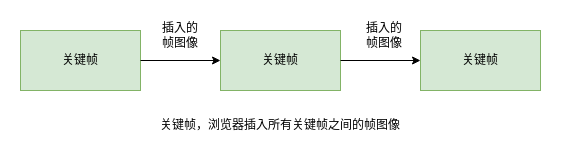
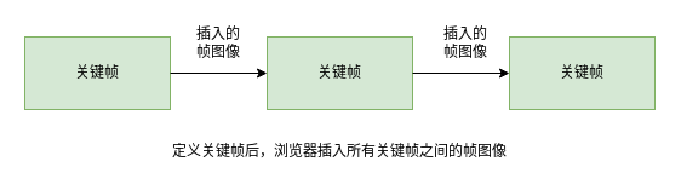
- <mxCell id="7" value="关键帧，浏览器插入所有关键帧之间的帧图像" style="text;html=1;strokeColor=none;fillColor=none;align=center;verticalAlign=middle;whiteSpace=wrap;rounded=0;" vertex="1" parent="1"><mxGeometry x="90" y="110" width="380" height="30" as="geometry" /></mxCell>
+ <mxCell id="7" value="定义关键帧后，浏览器插入所有关键帧之间的帧图像" style="text;html=1;strokeColor=none;fillColor=none;align=center;verticalAlign=middle;whiteSpace=wrap;rounded=0;" vertex="1" parent="1"><mxGeometry x="90" y="110" width="380" height="30" as="geometry" /></mxCell>
